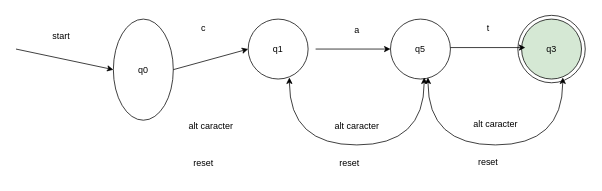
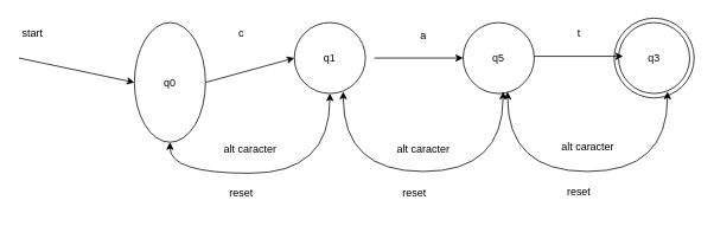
- <mxCell id="23" value="start" style="text;html=1;align=center;verticalAlign=middle;resizable=0;points=[];autosize=1;strokeColor=none;fillColor=none;" vertex="1" parent="1"><mxGeometry x="55" y="33" width="50" height="30" as="geometry" /></mxCell>
+ <mxCell id="23" value="start" style="text;html=1;align=center;verticalAlign=middle;resizable=0;points=[];autosize=1;strokeColor=none;fillColor=none;" vertex="1" parent="1"><mxGeometry x="10" y="23" width="50" height="30" as="geometry" /></mxCell>
- <mxCell id="3" value="q3" style="ellipse;whiteSpace=wrap;html=1;aspect=fixed;fillColor=#d5e8d4;" vertex="1" parent="1"><mxGeometry x="695" y="25" width="80" height="80" as="geometry" /></mxCell>
+ <mxCell id="3" value="q3" style="ellipse;whiteSpace=wrap;html=1;aspect=fixed;" vertex="1" parent="1"><mxGeometry x="695" y="25" width="80" height="80" as="geometry" /></mxCell>
+ <mxCell id="13" value="" style="endArrow=classic;startArrow=classic;html=1;rounded=0;exitX=0.5;exitY=1;exitDx=0;exitDy=0;entryX=0.5;entryY=1;entryDx=0;entryDy=0;edgeStyle=orthogonalEdgeStyle;curved=1;" edge="1" parent="1" source="4" target="6"><mxGeometry width="50" height="50" relative="1" as="geometry"><mxPoint x="620" y="265" as="sourcePoint" /><mxPoint x="670" y="215" as="targetPoint" /><Array as="points"><mxPoint x="190" y="195" /><mxPoint x="370" y="195" /></Array></mxGeometry></mxCell>
